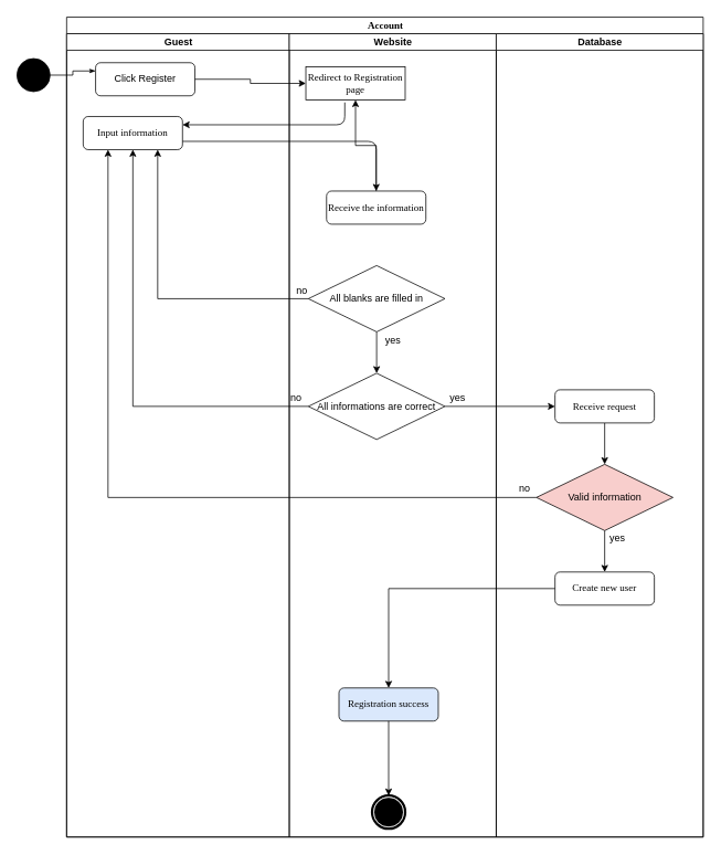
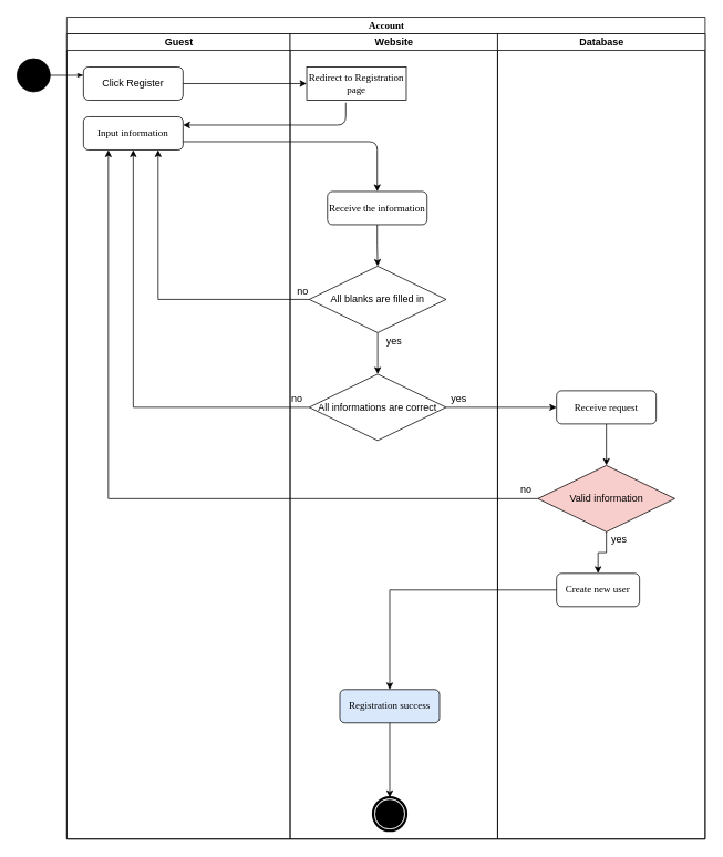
- <mxCell id="4" value="Click Register" style="rounded=1;whiteSpace=wrap;html=1;" vertex="1" parent="3"><mxGeometry x="35" y="35" width="120" height="40" as="geometry" /></mxCell>
+ <mxCell id="4" value="Click Register" style="rounded=1;whiteSpace=wrap;html=1;" vertex="1" parent="3"><mxGeometry x="20" y="40" width="120" height="40" as="geometry" /></mxCell>
- <mxCell id="11" style="edgeStyle=orthogonalEdgeStyle;rounded=0;orthogonalLoop=1;jettySize=auto;html=1;" edge="1" parent="6" source="12" target="9"><mxGeometry relative="1" as="geometry" /></mxCell>
+ <mxCell id="11" style="edgeStyle=orthogonalEdgeStyle;rounded=0;orthogonalLoop=1;jettySize=auto;html=1;entryX=0.5;entryY=0;entryDx=0;entryDy=0;" edge="1" parent="6" source="12" target="14"><mxGeometry relative="1" as="geometry" /></mxCell>
- <mxCell id="26" value="&lt;span style=&quot;font-family: &amp;#34;verdana&amp;#34;&quot;&gt;Create new user&lt;/span&gt;" style="rounded=1;whiteSpace=wrap;html=1;" vertex="1" parent="20"><mxGeometry x="71" y="650" width="120" height="40" as="geometry" /></mxCell>
+ <mxCell id="26" value="&lt;span style=&quot;font-family: &amp;#34;verdana&amp;#34;&quot;&gt;Create new user&lt;/span&gt;" style="rounded=1;whiteSpace=wrap;html=1;" vertex="1" parent="20"><mxGeometry x="71" y="650" width="100" height="40" as="geometry" /></mxCell>
